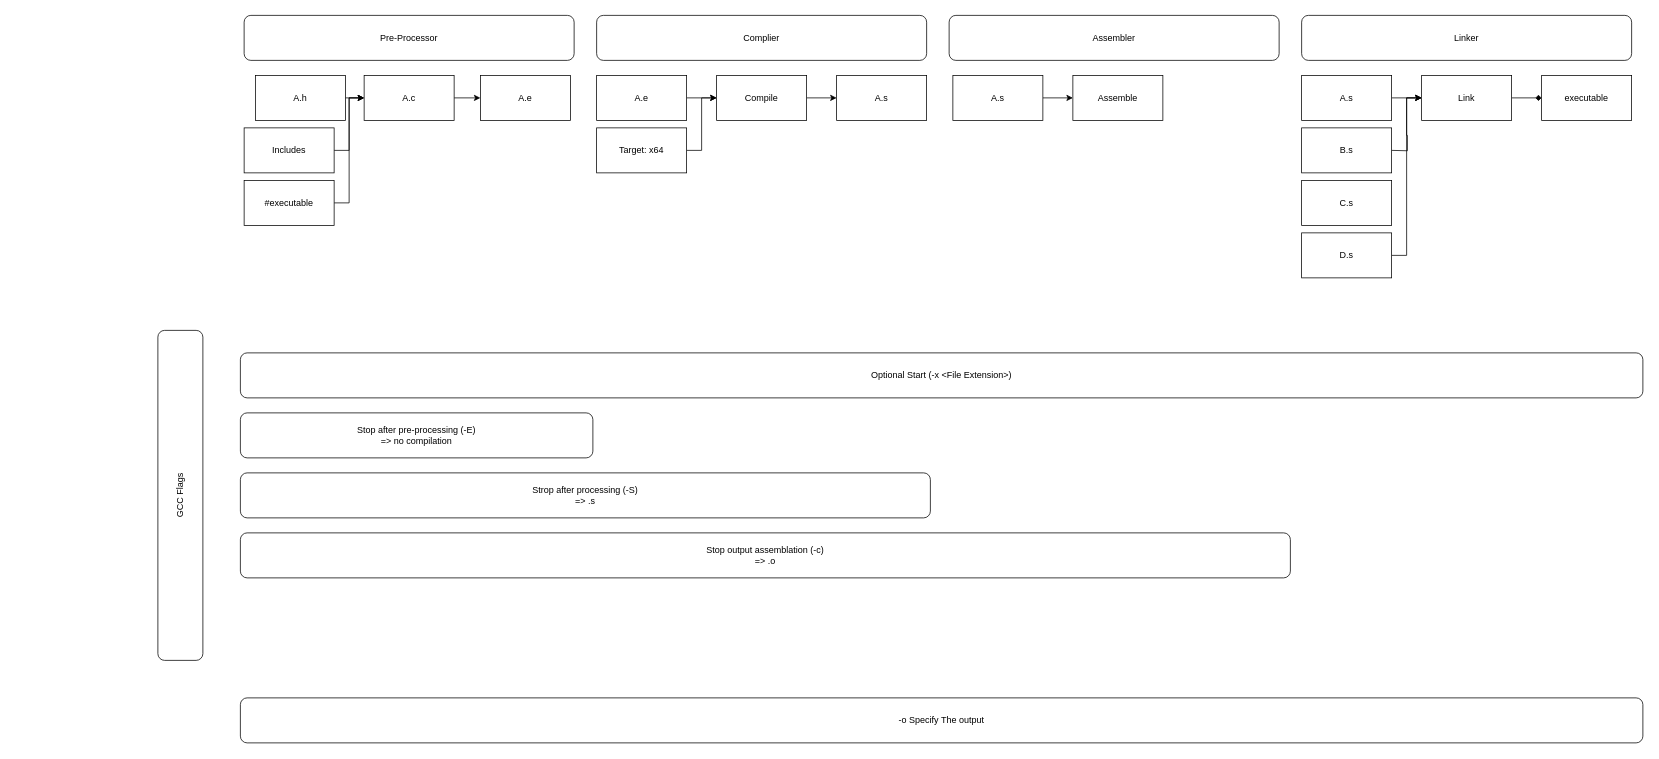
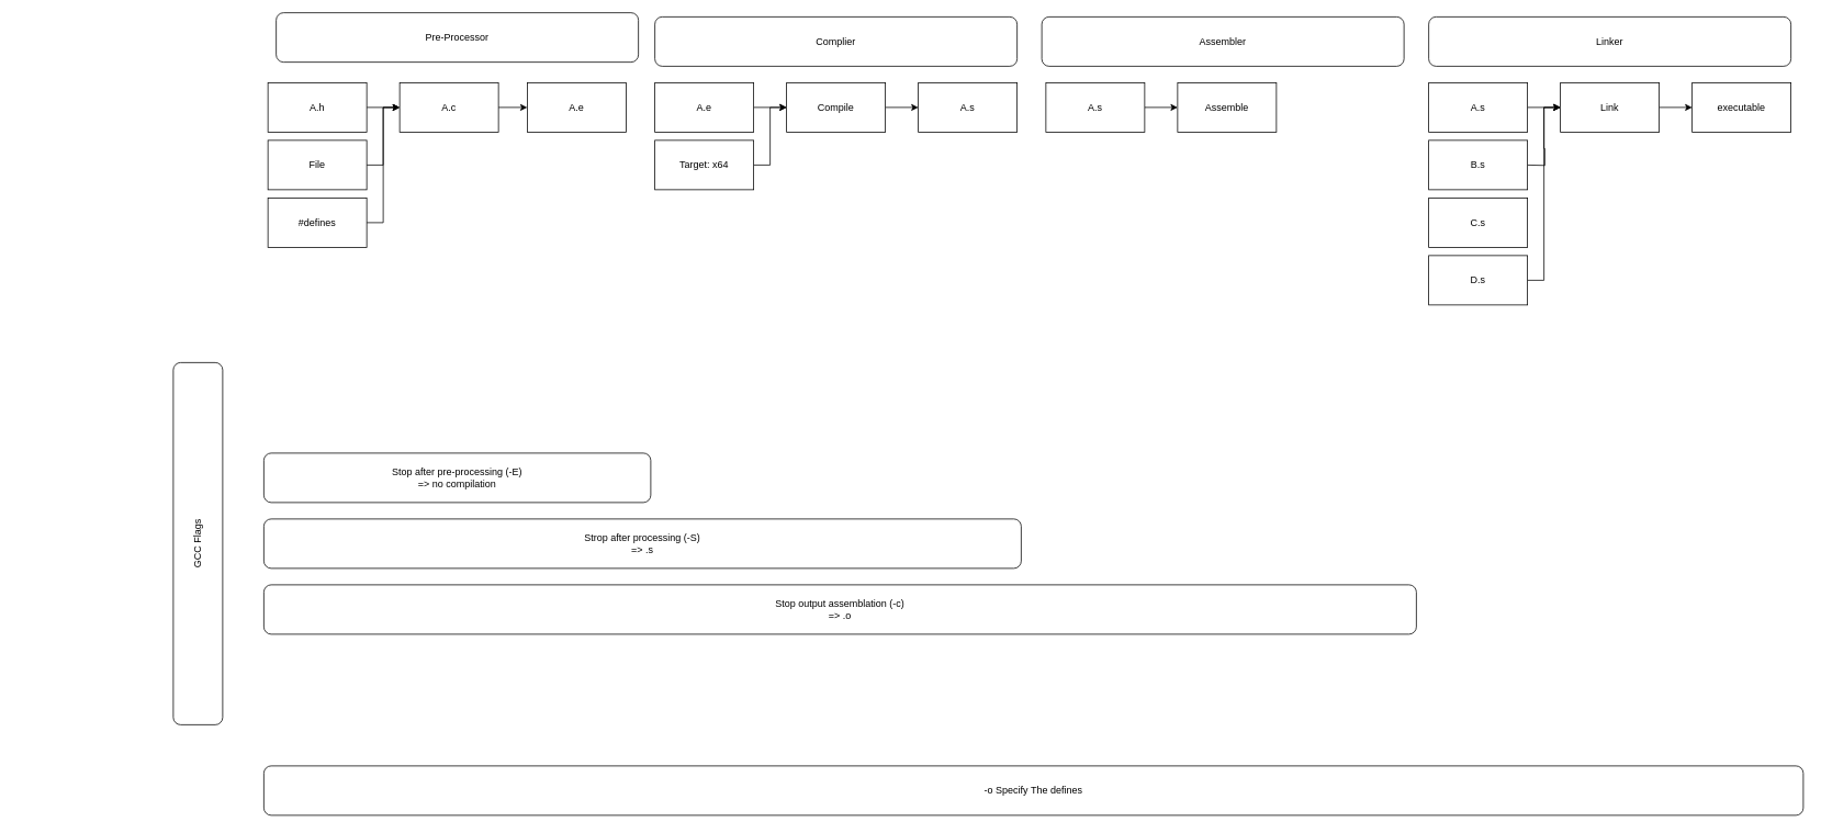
- <mxCell id="6" value="Pre-Processor" style="rounded=1;whiteSpace=wrap;html=1;" parent="1" vertex="1"><mxGeometry x="325" y="20" width="440" height="60" as="geometry" /></mxCell>
+ <mxCell id="6" value="Pre-Processor" style="rounded=1;whiteSpace=wrap;html=1;" parent="1" vertex="1"><mxGeometry x="335" y="15" width="440" height="60" as="geometry" /></mxCell>
- <mxCell id="10" value="A.h" style="rounded=0;whiteSpace=wrap;html=1;" parent="1" vertex="1"><mxGeometry x="340" y="100" width="120" height="60" as="geometry" /></mxCell>
+ <mxCell id="10" value="A.h" style="rounded=0;whiteSpace=wrap;html=1;" parent="1" vertex="1"><mxGeometry x="325" y="100" width="120" height="60" as="geometry" /></mxCell>
- <mxCell id="24" style="edgeStyle=orthogonalEdgeStyle;rounded=0;orthogonalLoop=1;jettySize=auto;html=1;exitX=1;exitY=0.5;exitDx=0;exitDy=0;endArrow=diamond;" parent="1" source="25" target="23" edge="1"><mxGeometry relative="1" as="geometry" /></mxCell>
+ <mxCell id="24" style="edgeStyle=orthogonalEdgeStyle;rounded=0;orthogonalLoop=1;jettySize=auto;html=1;exitX=1;exitY=0.5;exitDx=0;exitDy=0;" parent="1" source="25" target="23" edge="1"><mxGeometry relative="1" as="geometry" /></mxCell>
- <mxCell id="3" value="Includes" style="rounded=0;whiteSpace=wrap;html=1;" parent="1" vertex="1"><mxGeometry x="325" y="170" width="120" height="60" as="geometry" /></mxCell>
+ <mxCell id="3" value="File" style="rounded=0;whiteSpace=wrap;html=1;" parent="1" vertex="1"><mxGeometry x="325" y="170" width="120" height="60" as="geometry" /></mxCell>
- <mxCell id="8" value="#executable" style="rounded=0;whiteSpace=wrap;html=1;" parent="1" vertex="1"><mxGeometry x="325" y="240" width="120" height="60" as="geometry" /></mxCell>
+ <mxCell id="8" value="#defines" style="rounded=0;whiteSpace=wrap;html=1;" parent="1" vertex="1"><mxGeometry x="325" y="240" width="120" height="60" as="geometry" /></mxCell>
- <mxCell id="35" value="Optional Start (-x &amp;lt;File Extension&amp;gt;)" style="rounded=1;whiteSpace=wrap;html=1;" parent="1" vertex="1"><mxGeometry x="320" y="470" width="1870" height="60" as="geometry" /></mxCell>
- <mxCell id="37" value="-o Specify The output" style="rounded=1;whiteSpace=wrap;html=1;" parent="1" vertex="1"><mxGeometry x="320" y="930" width="1870" height="60" as="geometry" /></mxCell>
+ <mxCell id="37" value="-o Specify The defines" style="rounded=1;whiteSpace=wrap;html=1;" parent="1" vertex="1"><mxGeometry x="320" y="930" width="1870" height="60" as="geometry" /></mxCell>
